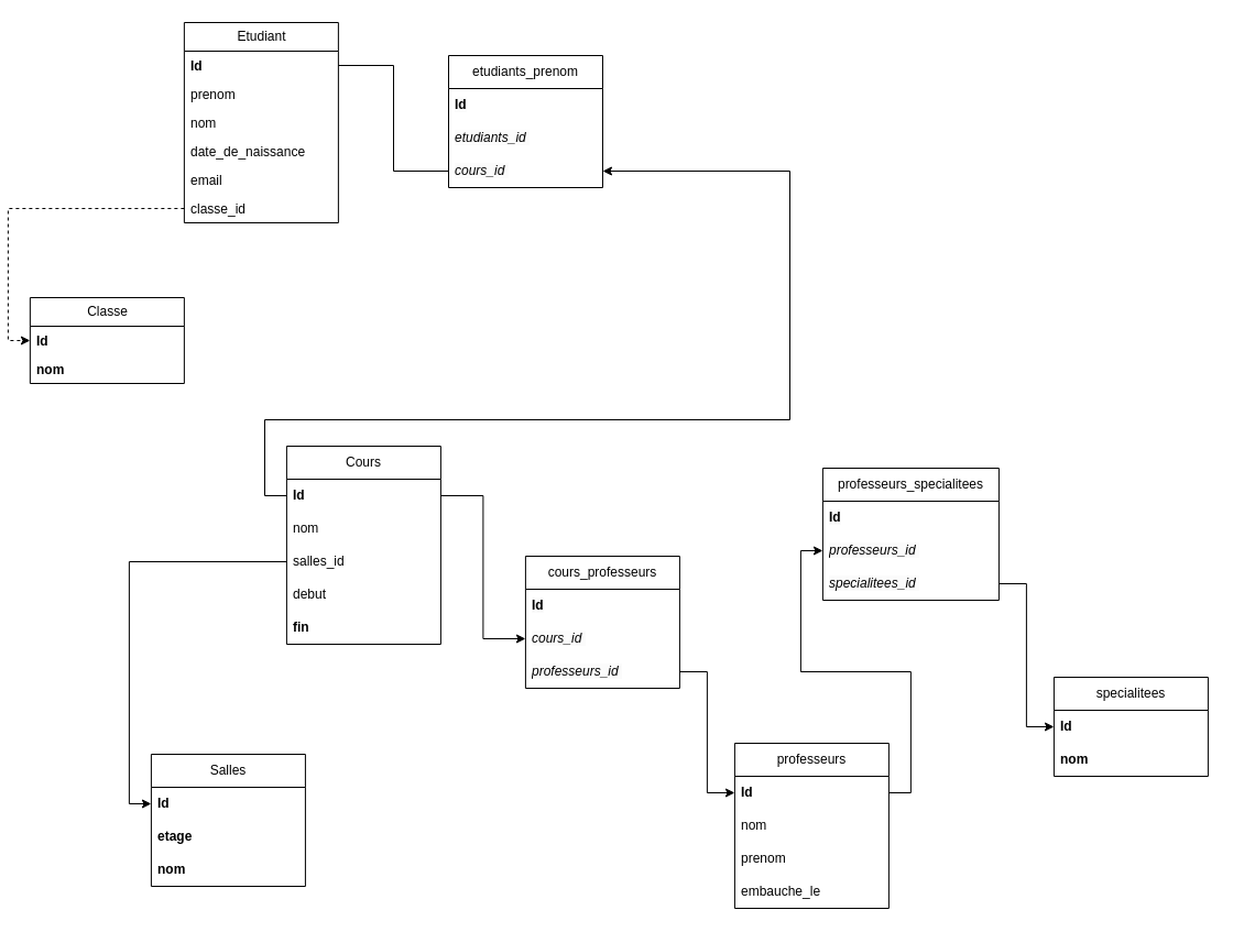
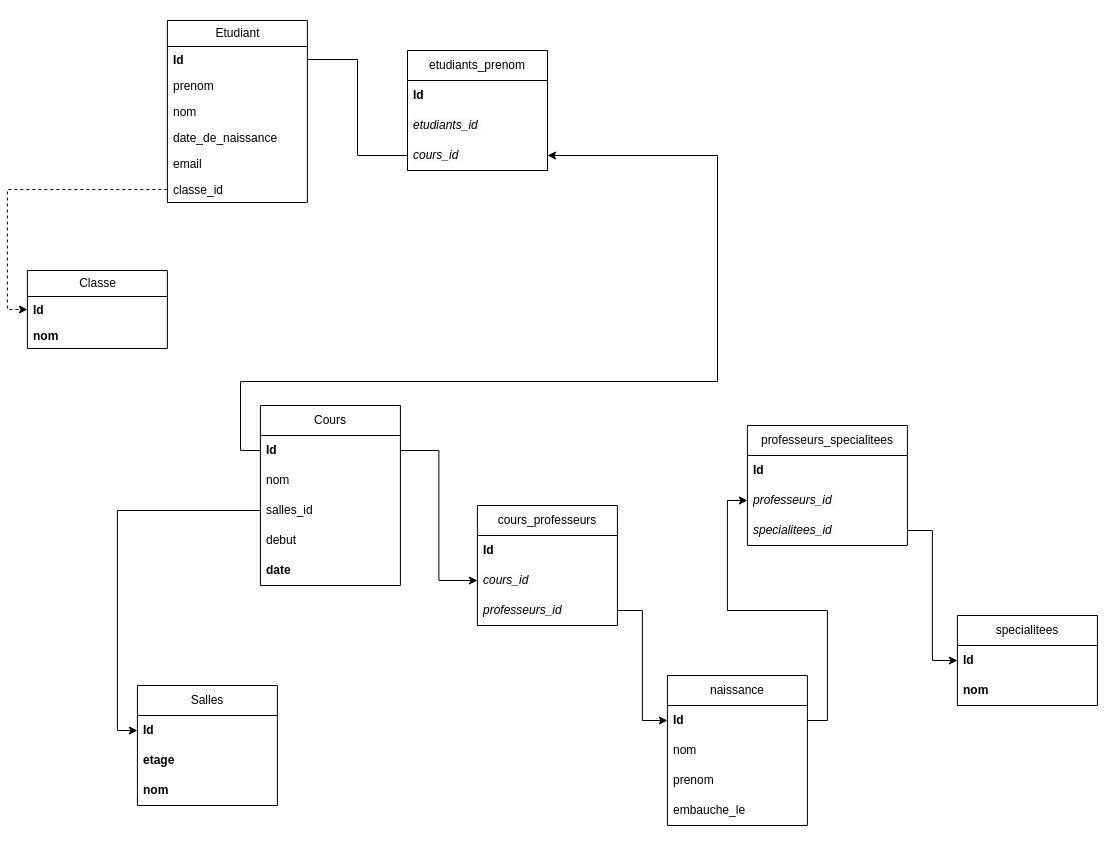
- <mxCell id="21" value="fin" style="text;strokeColor=none;fillColor=none;align=left;verticalAlign=middle;spacingLeft=4;spacingRight=4;overflow=hidden;points=[[0,0.5],[1,0.5]];portConstraint=eastwest;rotatable=0;whiteSpace=wrap;html=1;fontStyle=1" parent="16" vertex="1"><mxGeometry y="150" width="140" height="30" as="geometry" /></mxCell>
+ <mxCell id="21" value="date" style="text;strokeColor=none;fillColor=none;align=left;verticalAlign=middle;spacingLeft=4;spacingRight=4;overflow=hidden;points=[[0,0.5],[1,0.5]];portConstraint=eastwest;rotatable=0;whiteSpace=wrap;html=1;fontStyle=1" parent="16" vertex="1"><mxGeometry y="150" width="140" height="30" as="geometry" /></mxCell>
- <mxCell id="22" value="professeurs" style="swimlane;fontStyle=0;childLayout=stackLayout;horizontal=1;startSize=30;horizontalStack=0;resizeParent=1;resizeParentMax=0;resizeLast=0;collapsible=1;marginBottom=0;whiteSpace=wrap;html=1;" parent="1" vertex="1"><mxGeometry x="660.91" y="675" width="140" height="150" as="geometry" /></mxCell>
+ <mxCell id="22" value="naissance" style="swimlane;fontStyle=0;childLayout=stackLayout;horizontal=1;startSize=30;horizontalStack=0;resizeParent=1;resizeParentMax=0;resizeLast=0;collapsible=1;marginBottom=0;whiteSpace=wrap;html=1;" parent="1" vertex="1"><mxGeometry x="660.91" y="675" width="140" height="150" as="geometry" /></mxCell>
